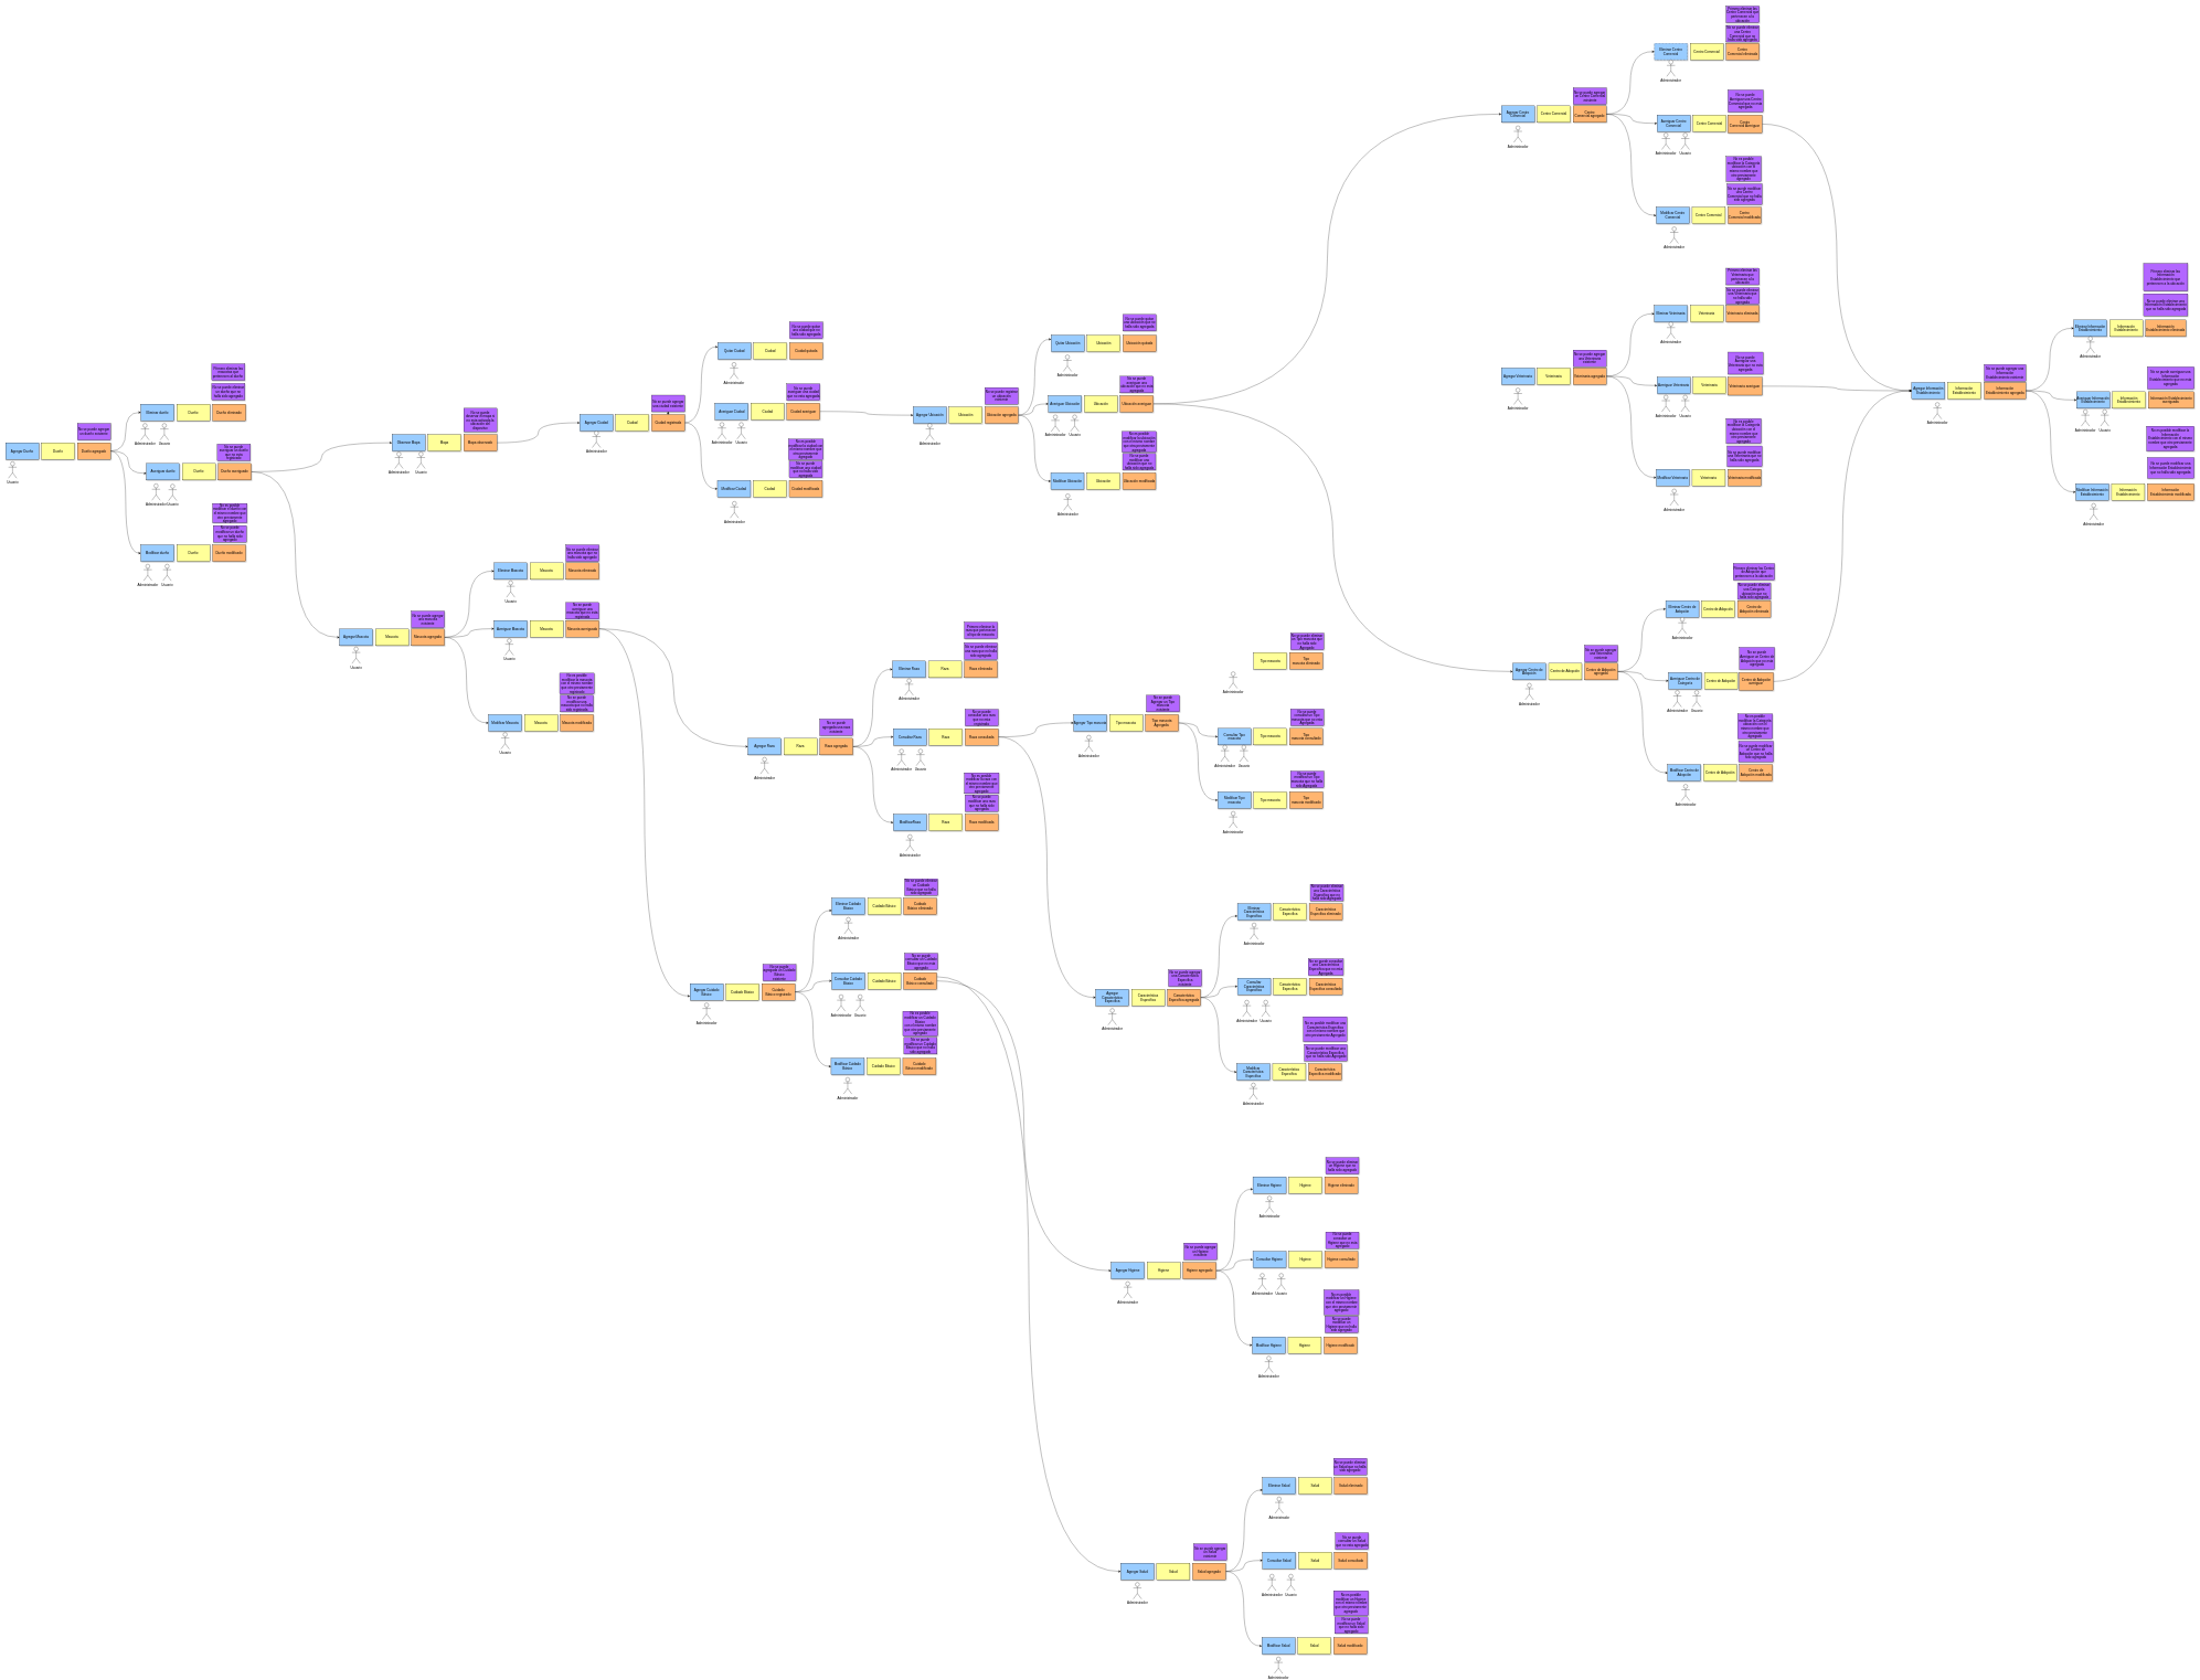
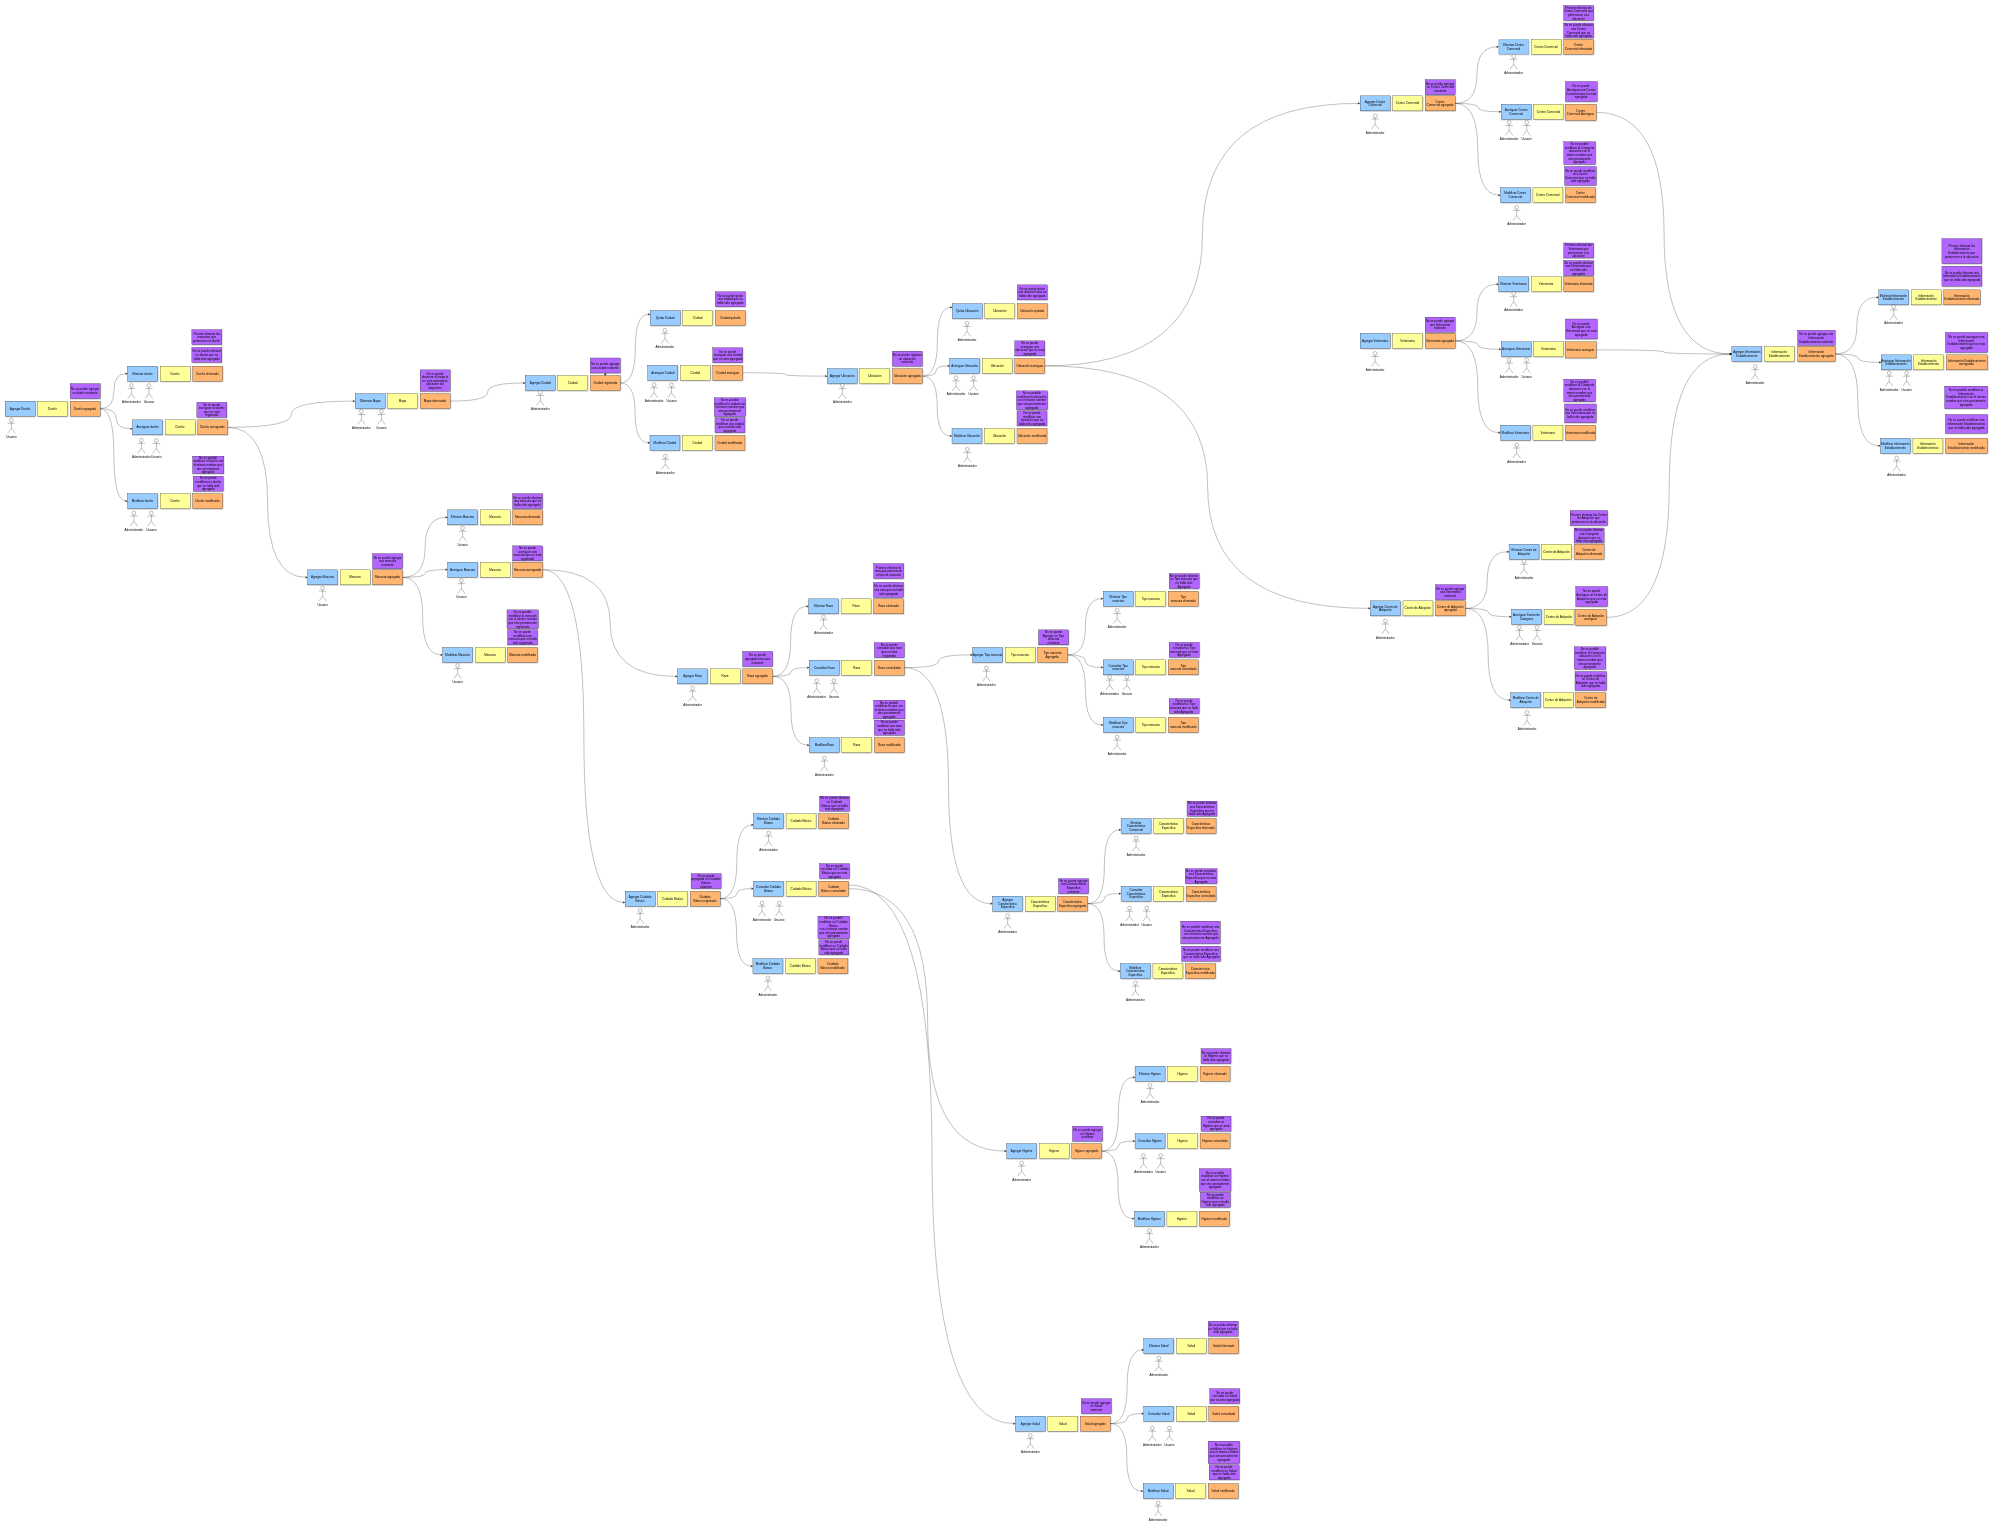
+ <mxCell id="114" value="Eliminar Tipo mascota" style="rounded=0;whiteSpace=wrap;html=1;fillColor=#99CCFF;shadow=1;" vertex="1" parent="1"><mxGeometry x="4412.5" y="2363" width="120" height="60" as="geometry" /></mxCell>
+ <mxCell id="116" style="edgeStyle=orthogonalEdgeStyle;curved=1;rounded=0;orthogonalLoop=1;jettySize=auto;html=1;entryX=0;entryY=0.5;entryDx=0;entryDy=0;" edge="1" parent="1" source="119" target="114"><mxGeometry relative="1" as="geometry" /></mxCell>
- <mxCell id="198" value="Eliminar Característica Especifica" style="rounded=0;whiteSpace=wrap;html=1;fillColor=#99CCFF;shadow=1;" vertex="1" parent="1"><mxGeometry x="4483.75" y="3273" width="120" height="60" as="geometry" /></mxCell>
+ <mxCell id="198" value="Eliminar Característica Comercial" style="rounded=0;whiteSpace=wrap;html=1;fillColor=#99CCFF;shadow=1;" vertex="1" parent="1"><mxGeometry x="4483.75" y="3273" width="120" height="60" as="geometry" /></mxCell>
